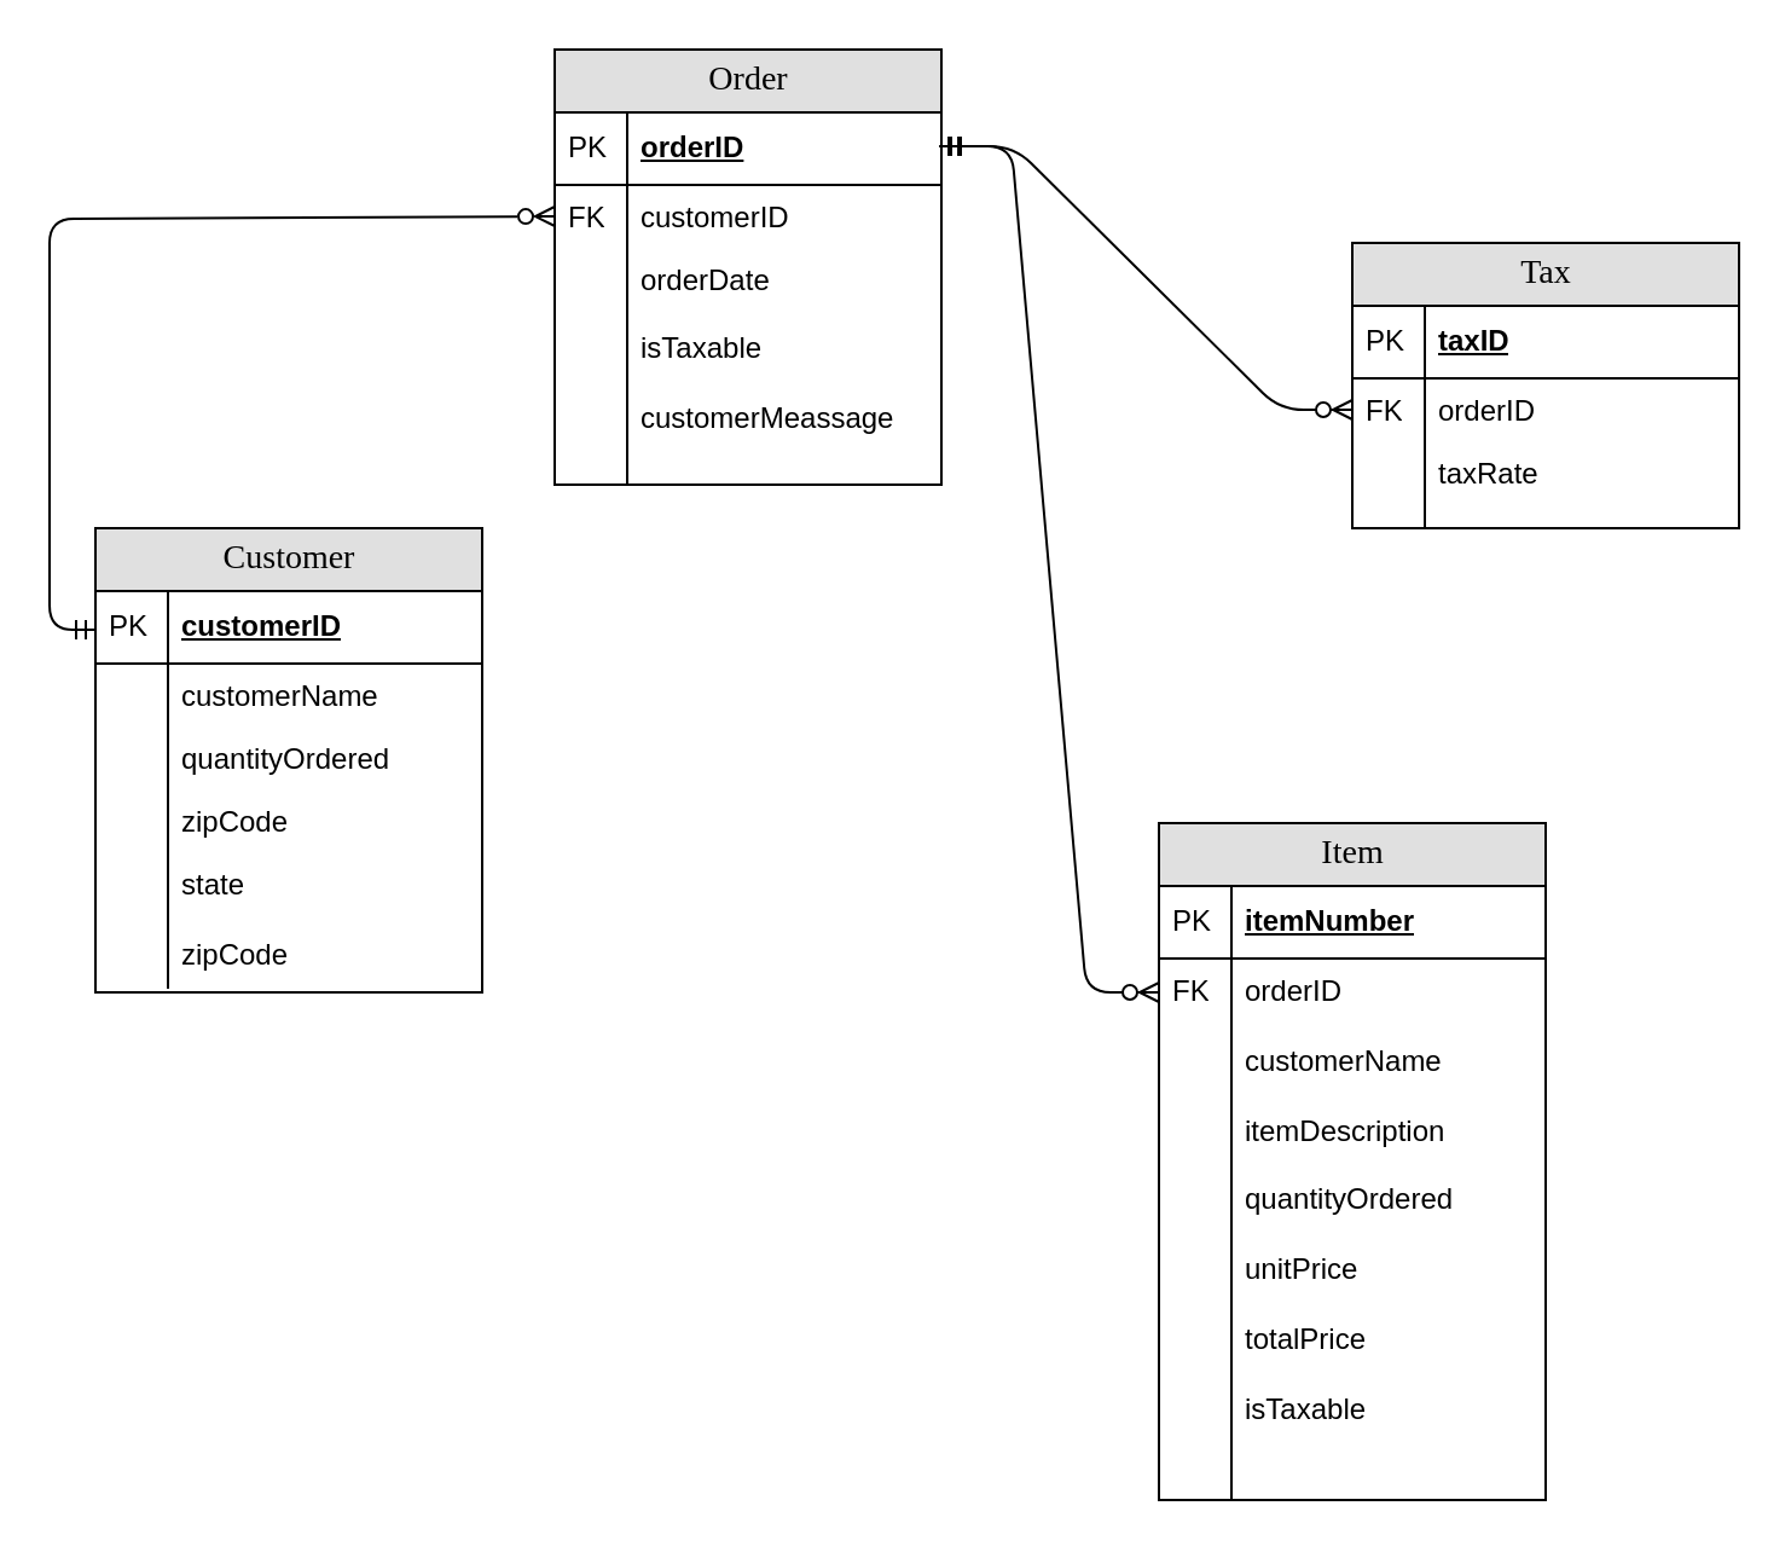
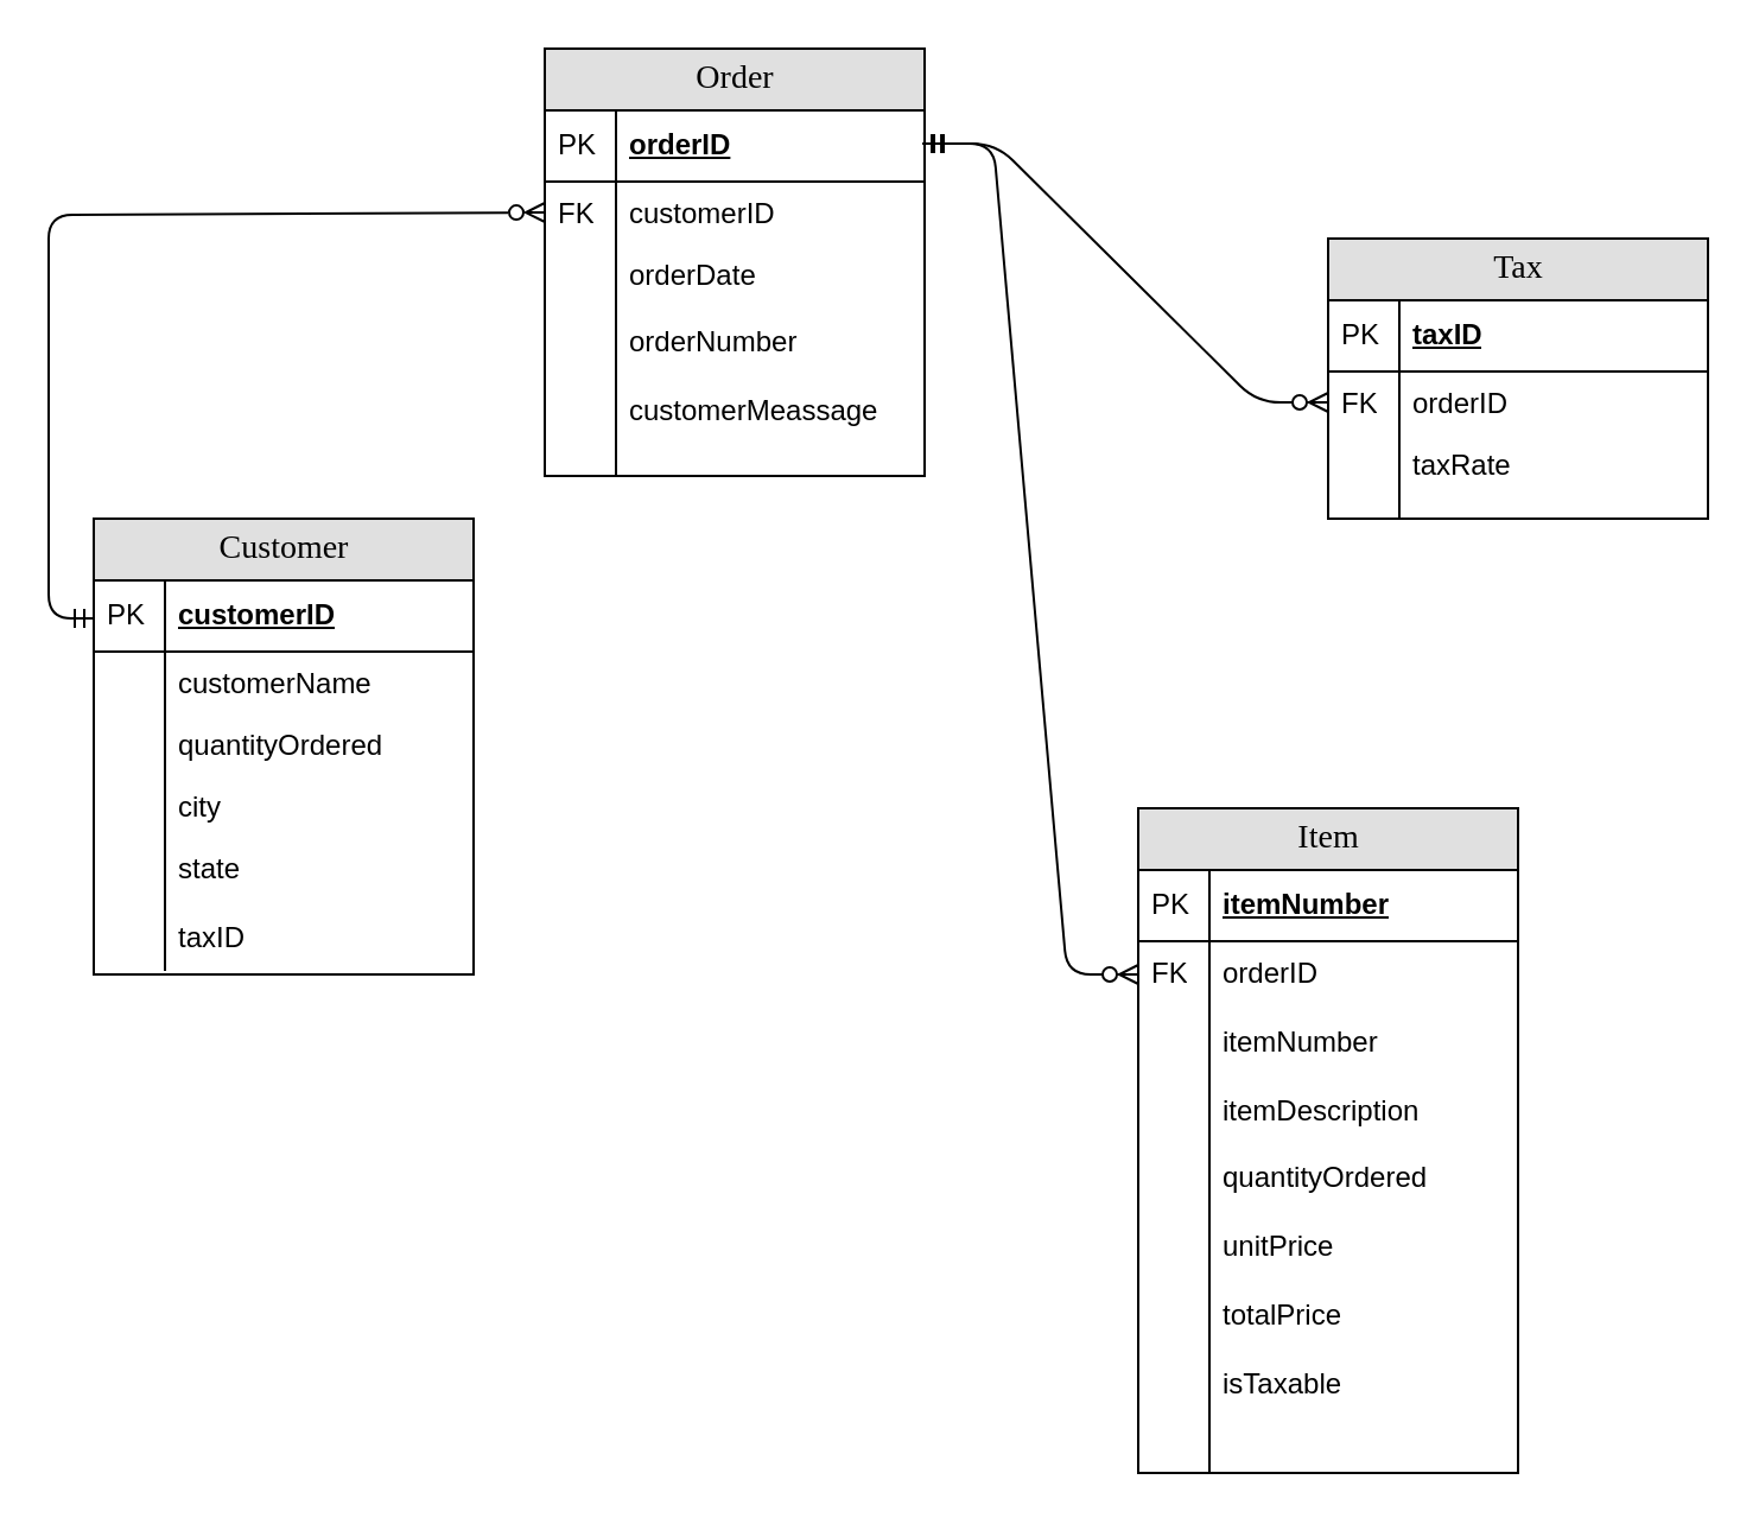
- <mxCell id="18" value="isTaxable&lt;br&gt;&lt;br&gt;customerMeassage" style="shape=partialRectangle;top=0;left=0;right=0;bottom=0;html=1;align=left;verticalAlign=top;fillColor=none;spacingLeft=34;spacingRight=4;whiteSpace=wrap;overflow=hidden;rotatable=0;points=[[0,0.5],[1,0.5]];portConstraint=eastwest;dropTarget=0;" parent="11" vertex="1"><mxGeometry y="110" width="160" height="50" as="geometry" /></mxCell>
+ <mxCell id="18" value="orderNumber&lt;br&gt;&lt;br&gt;customerMeassage" style="shape=partialRectangle;top=0;left=0;right=0;bottom=0;html=1;align=left;verticalAlign=top;fillColor=none;spacingLeft=34;spacingRight=4;whiteSpace=wrap;overflow=hidden;rotatable=0;points=[[0,0.5],[1,0.5]];portConstraint=eastwest;dropTarget=0;" parent="11" vertex="1"><mxGeometry y="110" width="160" height="50" as="geometry" /></mxCell>
- <mxCell id="37" value="zipCode&lt;br&gt;" style="shape=partialRectangle;top=0;left=0;right=0;bottom=0;html=1;align=left;verticalAlign=top;fillColor=none;spacingLeft=34;spacingRight=4;whiteSpace=wrap;overflow=hidden;rotatable=0;points=[[0,0.5],[1,0.5]];portConstraint=eastwest;dropTarget=0;" parent="30" vertex="1"><mxGeometry y="108" width="160" height="26" as="geometry" /></mxCell>
+ <mxCell id="37" value="city&lt;br&gt;" style="shape=partialRectangle;top=0;left=0;right=0;bottom=0;html=1;align=left;verticalAlign=top;fillColor=none;spacingLeft=34;spacingRight=4;whiteSpace=wrap;overflow=hidden;rotatable=0;points=[[0,0.5],[1,0.5]];portConstraint=eastwest;dropTarget=0;" parent="30" vertex="1"><mxGeometry y="108" width="160" height="26" as="geometry" /></mxCell>
- <mxCell id="39" value="state&lt;br&gt;&lt;br&gt;zipCode&lt;br&gt;" style="shape=partialRectangle;top=0;left=0;right=0;bottom=0;html=1;align=left;verticalAlign=top;fillColor=none;spacingLeft=34;spacingRight=4;whiteSpace=wrap;overflow=hidden;rotatable=0;points=[[0,0.5],[1,0.5]];portConstraint=eastwest;dropTarget=0;" parent="30" vertex="1"><mxGeometry y="134" width="160" height="56" as="geometry" /></mxCell>
+ <mxCell id="39" value="state&lt;br&gt;&lt;br&gt;taxID&lt;br&gt;" style="shape=partialRectangle;top=0;left=0;right=0;bottom=0;html=1;align=left;verticalAlign=top;fillColor=none;spacingLeft=34;spacingRight=4;whiteSpace=wrap;overflow=hidden;rotatable=0;points=[[0,0.5],[1,0.5]];portConstraint=eastwest;dropTarget=0;" parent="30" vertex="1"><mxGeometry y="134" width="160" height="56" as="geometry" /></mxCell>
- <mxCell id="25" value="orderID&lt;br&gt;&lt;br&gt;customerName&lt;br&gt;&lt;br&gt;itemDescription&lt;br&gt;&lt;br&gt;quantityOrdered&lt;br&gt;&lt;br&gt;unitPrice&lt;br&gt;&lt;br&gt;totalPrice&lt;br&gt;&lt;br&gt;isTaxable" style="shape=partialRectangle;top=0;left=0;right=0;bottom=0;html=1;align=left;verticalAlign=top;fillColor=none;spacingLeft=34;spacingRight=4;whiteSpace=wrap;overflow=hidden;rotatable=0;points=[[0,0.5],[1,0.5]];portConstraint=eastwest;dropTarget=0;" parent="22" vertex="1"><mxGeometry y="56" width="160" height="214" as="geometry" /></mxCell>
+ <mxCell id="25" value="orderID&lt;br&gt;&lt;br&gt;itemNumber&lt;br&gt;&lt;br&gt;itemDescription&lt;br&gt;&lt;br&gt;quantityOrdered&lt;br&gt;&lt;br&gt;unitPrice&lt;br&gt;&lt;br&gt;totalPrice&lt;br&gt;&lt;br&gt;isTaxable" style="shape=partialRectangle;top=0;left=0;right=0;bottom=0;html=1;align=left;verticalAlign=top;fillColor=none;spacingLeft=34;spacingRight=4;whiteSpace=wrap;overflow=hidden;rotatable=0;points=[[0,0.5],[1,0.5]];portConstraint=eastwest;dropTarget=0;" parent="22" vertex="1"><mxGeometry y="56" width="160" height="214" as="geometry" /></mxCell>
